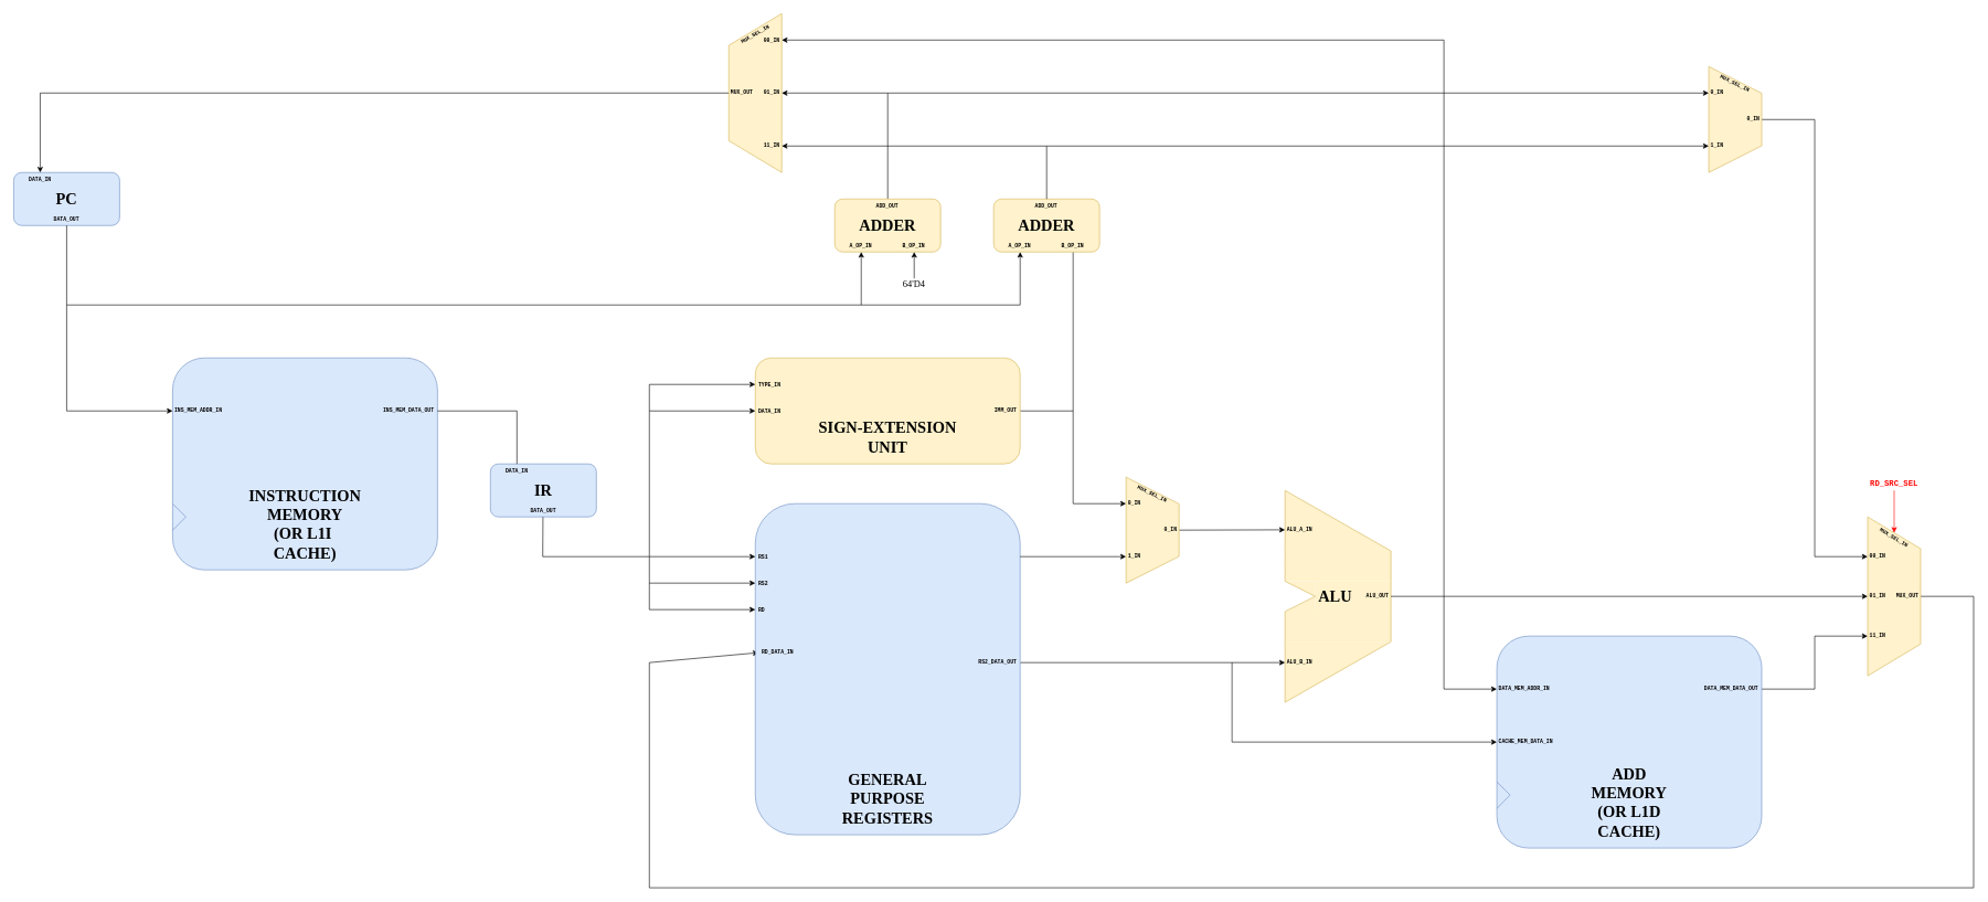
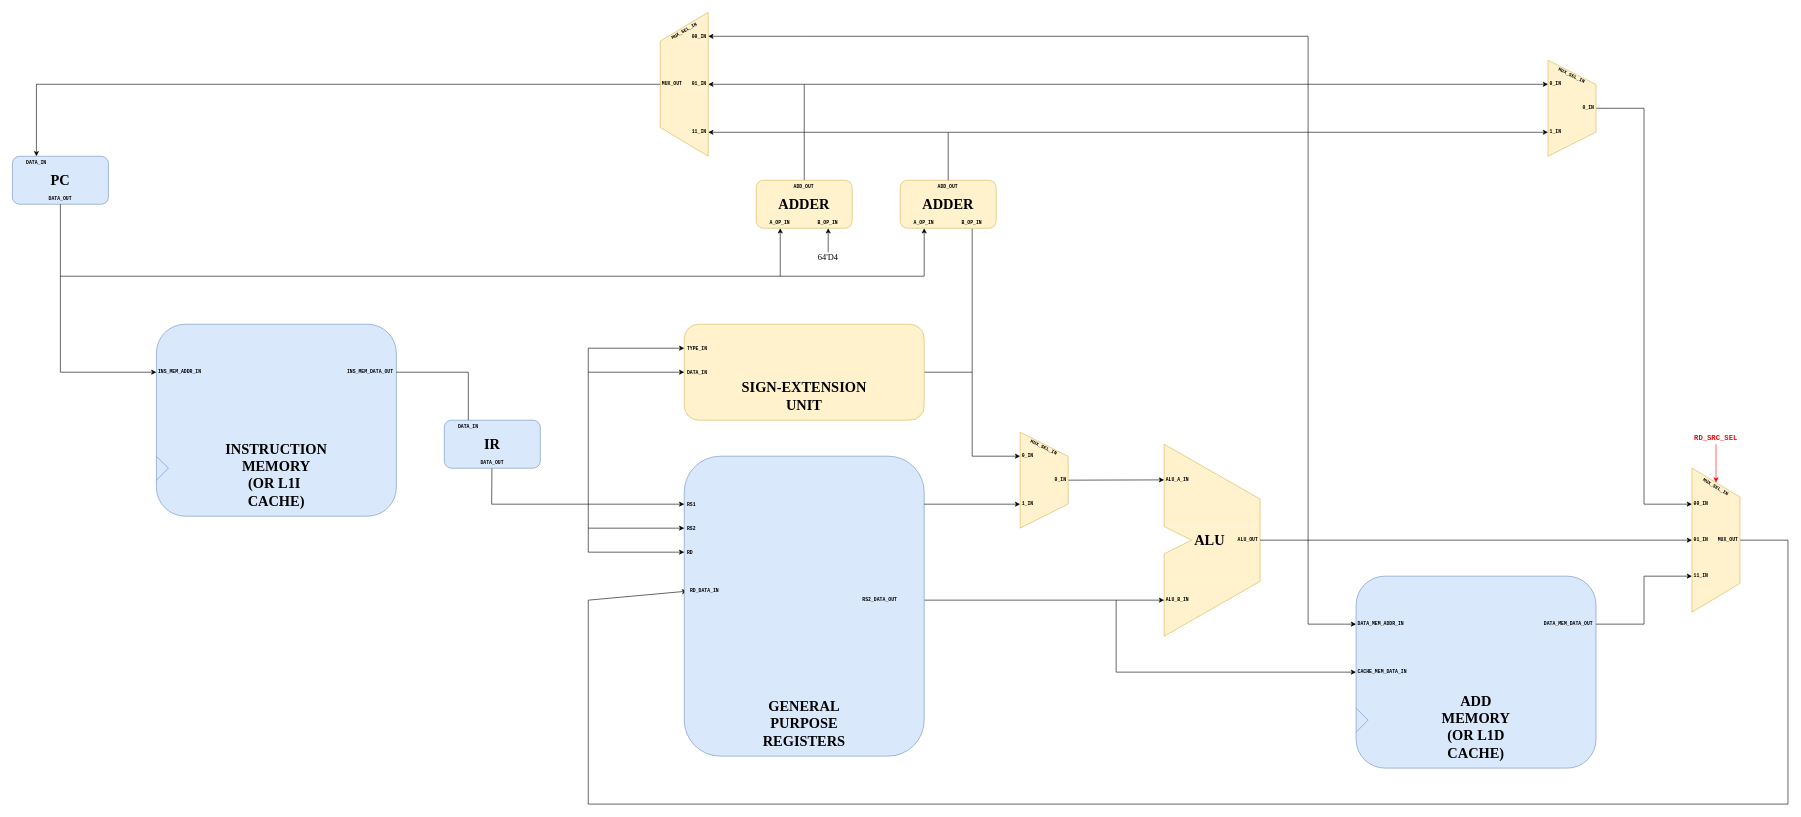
- <mxCell id="109" value="IMM_OUT" style="text;html=1;strokeColor=none;fillColor=none;align=right;verticalAlign=middle;whiteSpace=wrap;rounded=0;fontFamily=Courier New;fontSize=8;spacing=0;spacingRight=5;spacingBottom=3;spacingLeft=5;fontStyle=1" vertex="1" parent="1"><mxGeometry x="1460" y="610" width="80" height="20" as="geometry" /></mxCell>
- <mxCell id="106" value="RS2_DATA_OUT" style="text;html=1;strokeColor=none;fillColor=none;align=right;verticalAlign=middle;whiteSpace=wrap;rounded=0;fontFamily=Courier New;fontSize=8;spacing=0;spacingRight=5;spacingBottom=2;spacingLeft=5;fontStyle=1" vertex="1" parent="1"><mxGeometry x="1460" y="990" width="80" height="20" as="geometry" /></mxCell>
+ <mxCell id="106" value="RS2_DATA_OUT" style="text;html=1;strokeColor=none;fillColor=none;align=right;verticalAlign=middle;whiteSpace=wrap;rounded=0;fontFamily=Courier New;fontSize=8;spacing=0;spacingRight=5;spacingBottom=2;spacingLeft=5;fontStyle=1" vertex="1" parent="1"><mxGeometry x="1420" y="990" width="80" height="20" as="geometry" /></mxCell>
